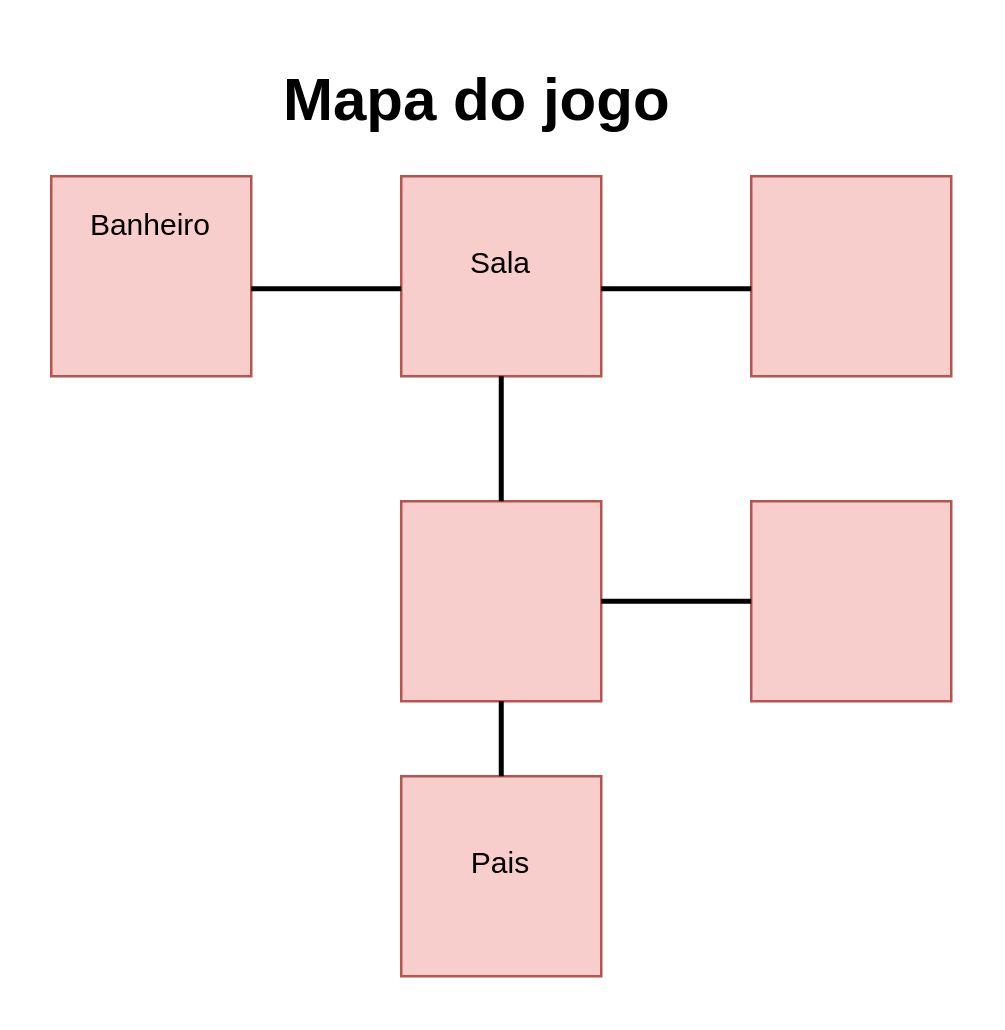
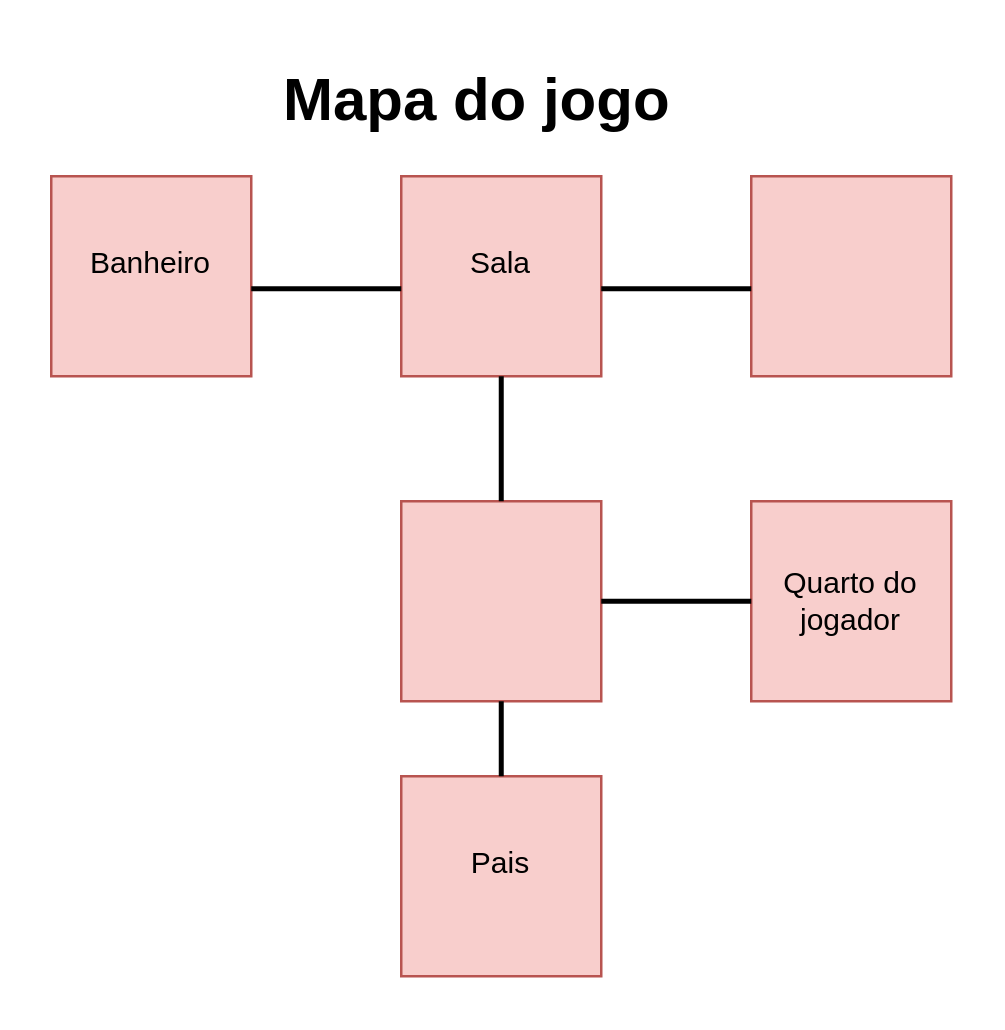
- <mxCell id="14" value="Banheiro" style="text;html=1;align=center;verticalAlign=middle;whiteSpace=wrap;rounded=0;" vertex="1" parent="1"><mxGeometry x="30" y="75" width="60" height="30" as="geometry" /></mxCell>
+ <mxCell id="14" value="Banheiro" style="text;html=1;align=center;verticalAlign=middle;whiteSpace=wrap;rounded=0;" vertex="1" parent="1"><mxGeometry x="30" y="90" width="60" height="30" as="geometry" /></mxCell>
+ <mxCell id="16" value="Quarto do jogador" style="text;html=1;align=center;verticalAlign=middle;whiteSpace=wrap;rounded=0;" vertex="1" parent="1"><mxGeometry x="310" y="225" width="60" height="30" as="geometry" /></mxCell>
